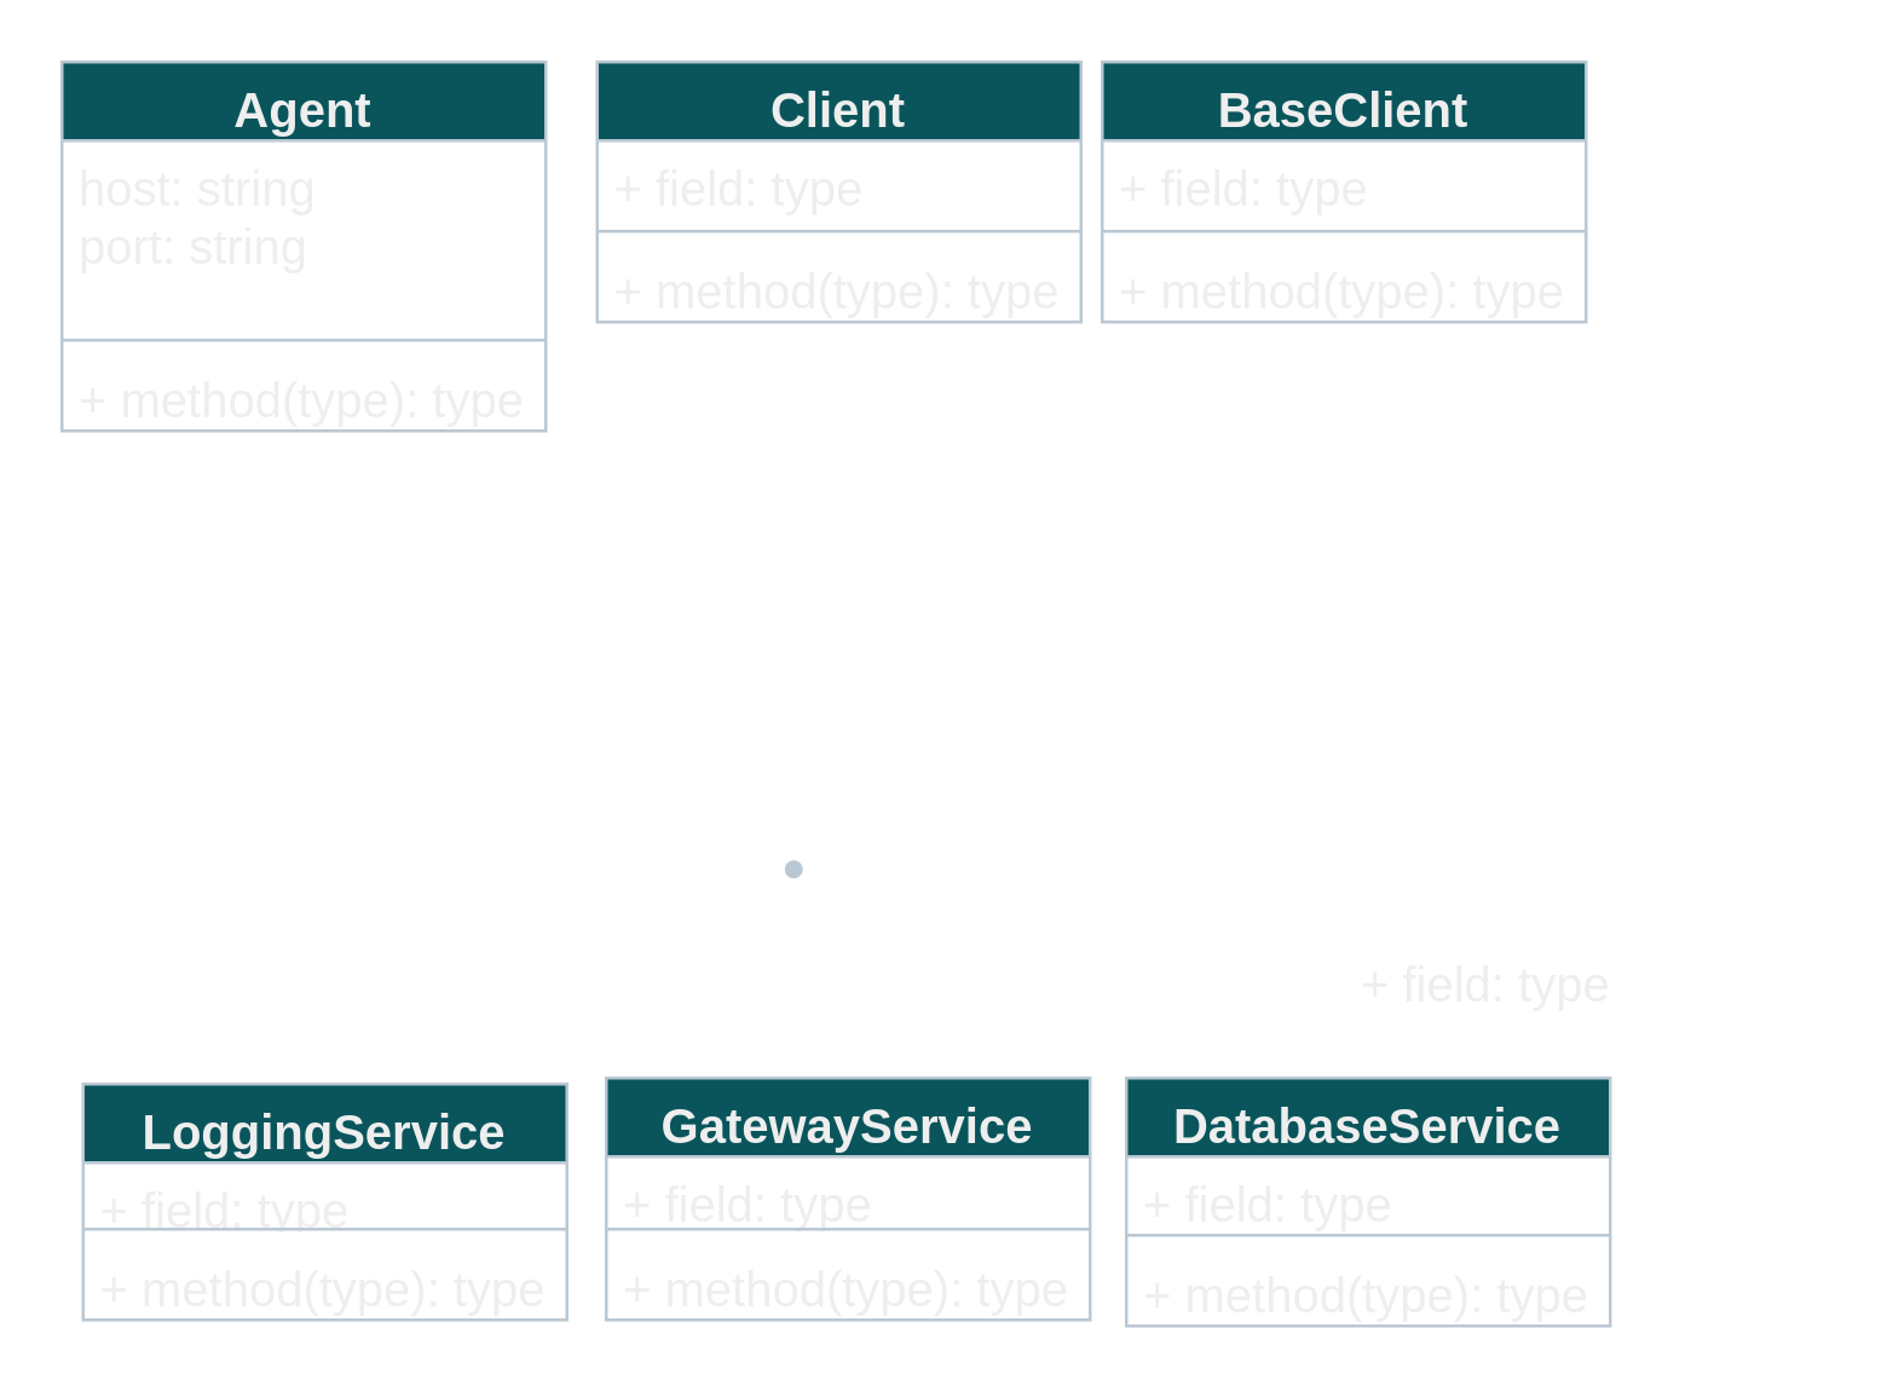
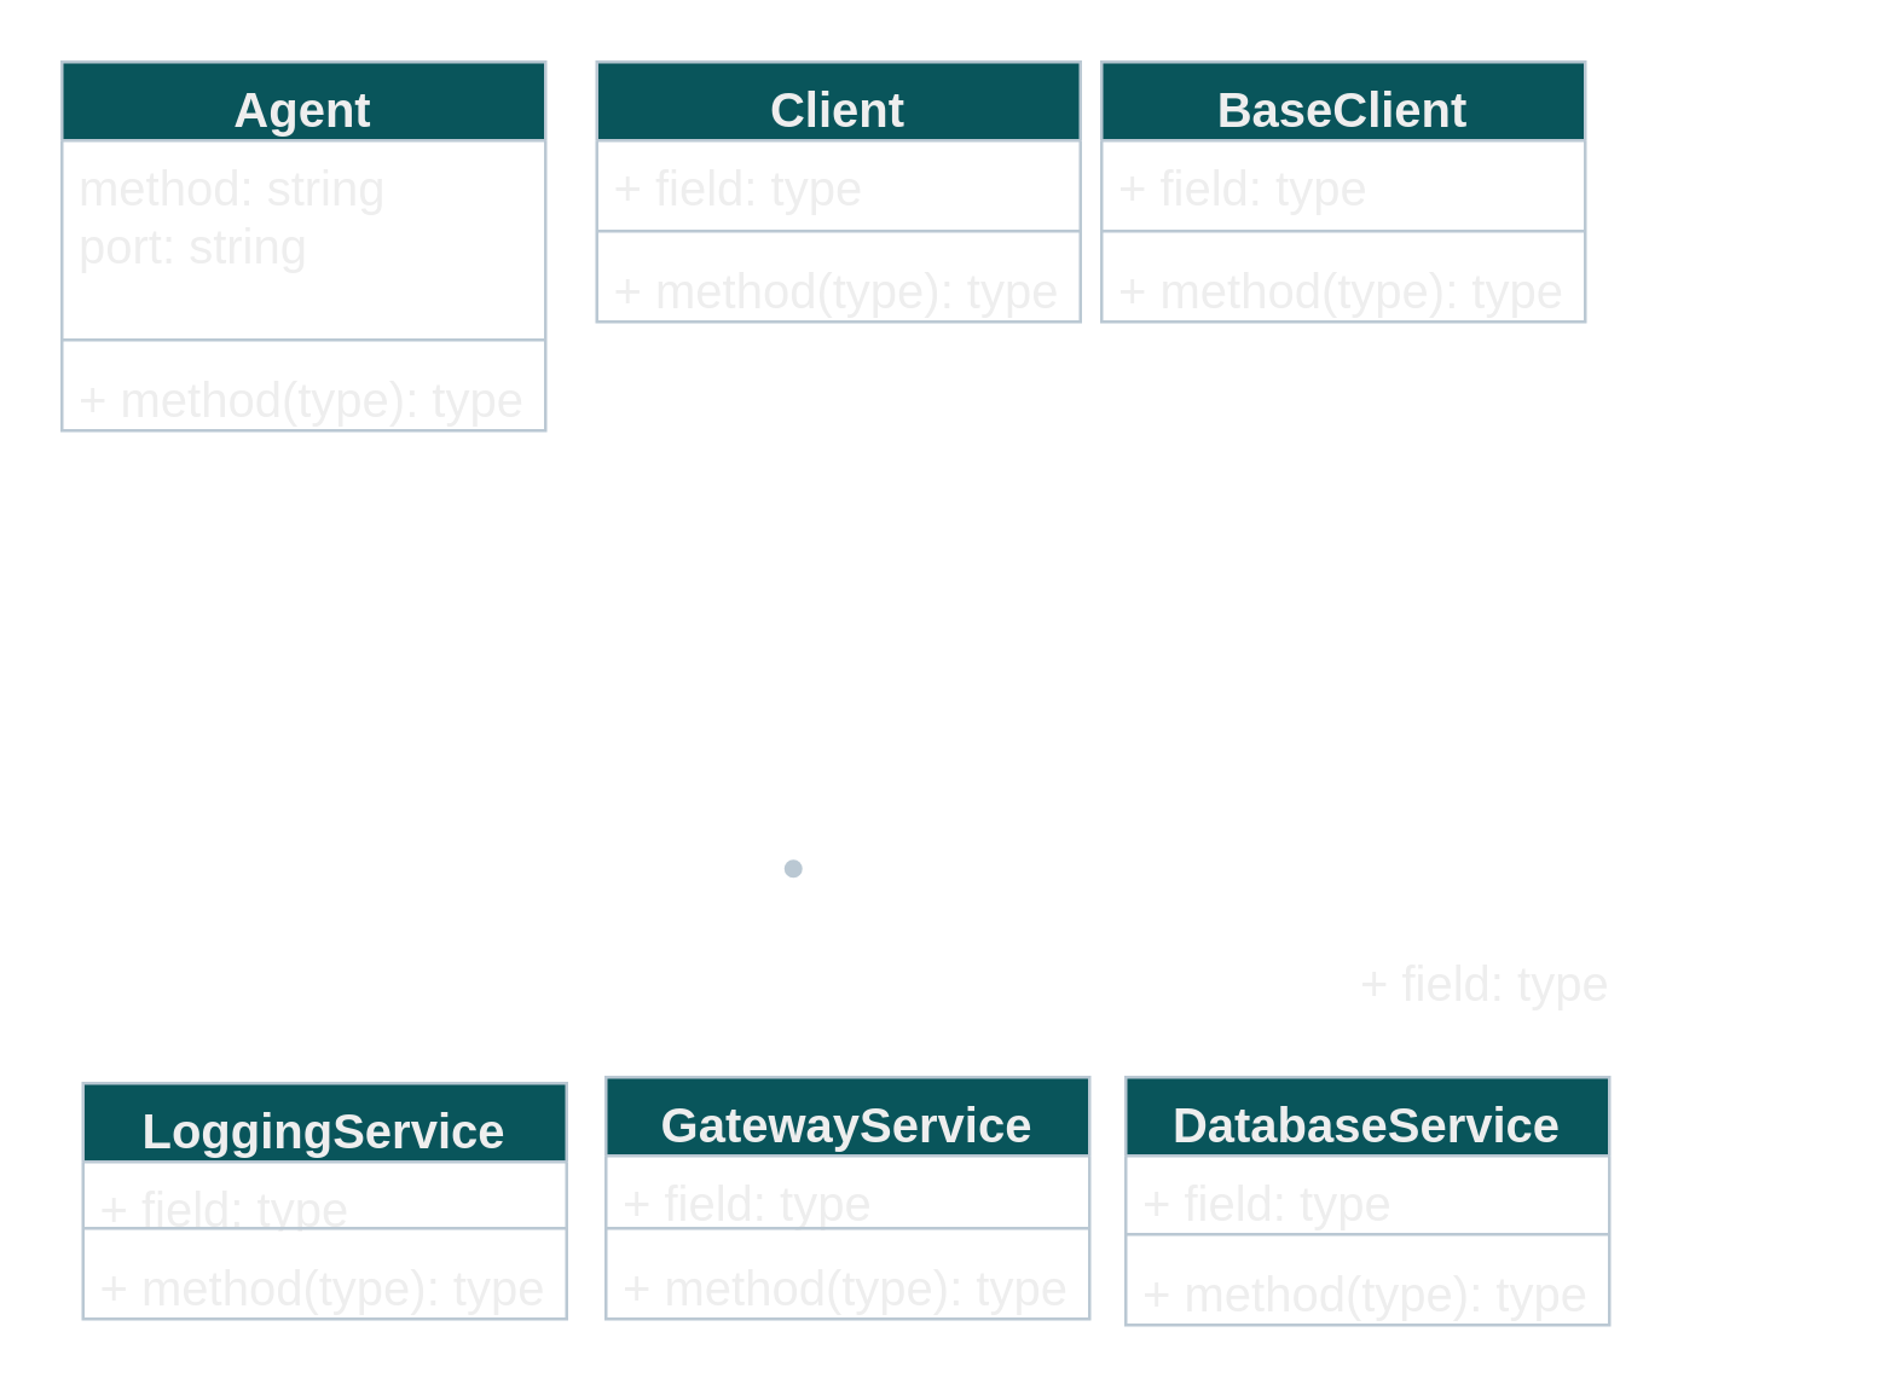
- <mxCell id="5" value="host: string&#10;port: string" style="text;strokeColor=none;fillColor=none;align=left;verticalAlign=top;spacingLeft=4;spacingRight=4;overflow=hidden;rotatable=0;points=[[0,0.5],[1,0.5]];portConstraint=eastwest;fontSize=16;fontColor=#EEEEEE;" parent="4" vertex="1"><mxGeometry y="26" width="160" height="62" as="geometry" /></mxCell>
+ <mxCell id="5" value="method: string&#10;port: string" style="text;strokeColor=none;fillColor=none;align=left;verticalAlign=top;spacingLeft=4;spacingRight=4;overflow=hidden;rotatable=0;points=[[0,0.5],[1,0.5]];portConstraint=eastwest;fontSize=16;fontColor=#EEEEEE;" parent="4" vertex="1"><mxGeometry y="26" width="160" height="62" as="geometry" /></mxCell>
